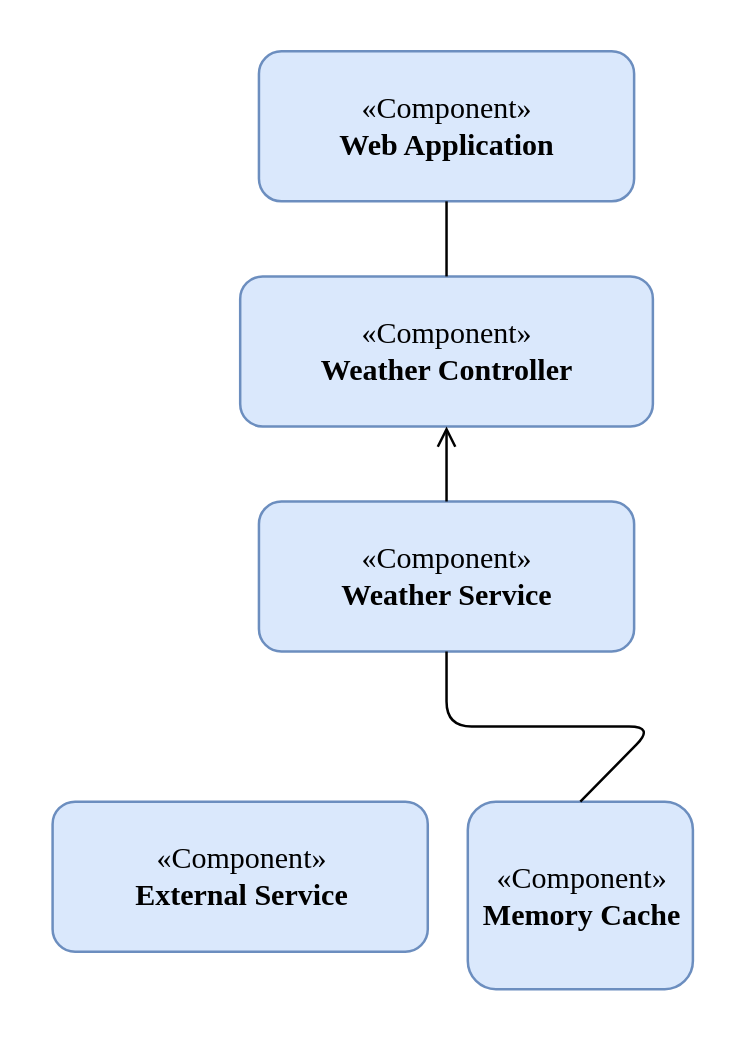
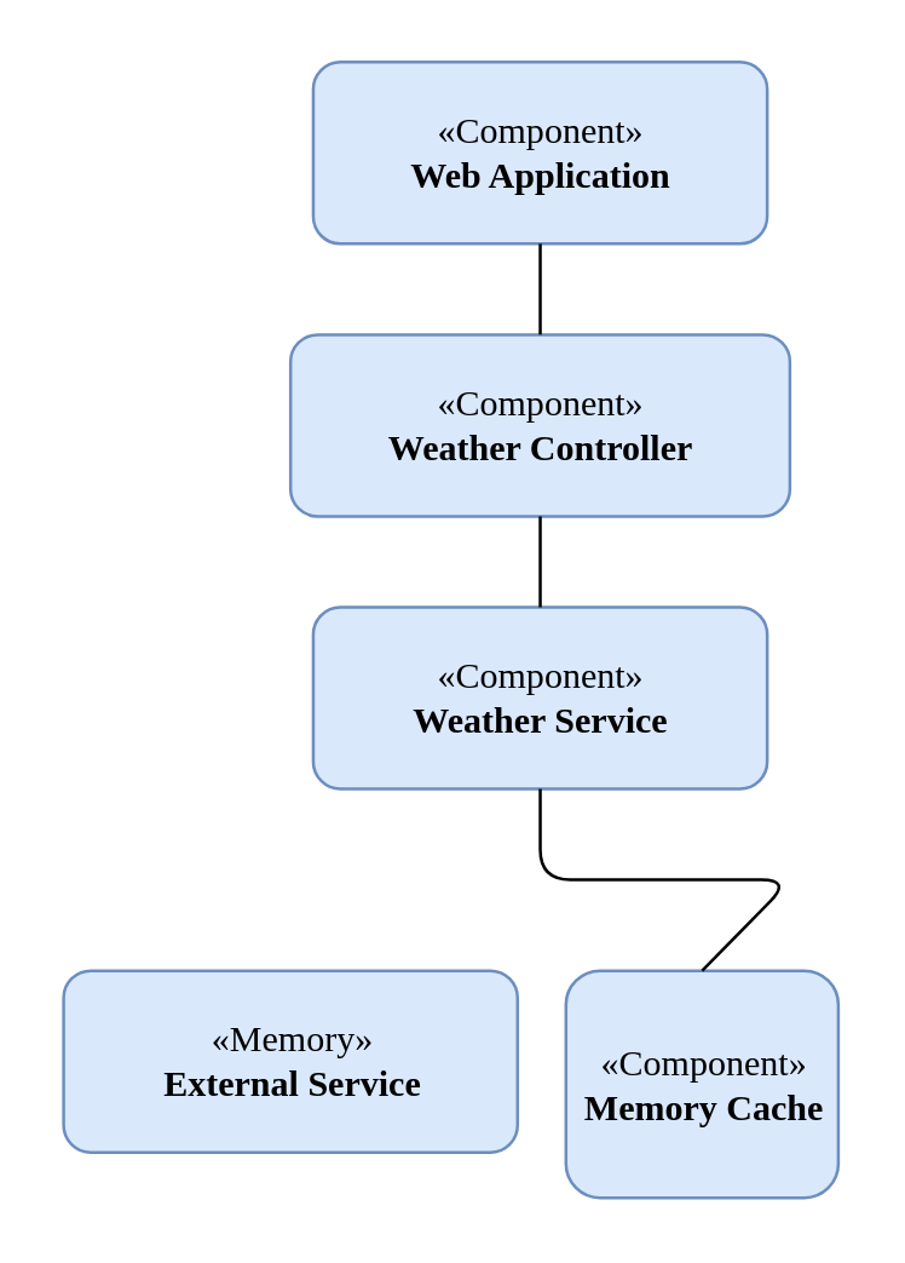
- <mxCell id="8" value="" style="endArrow=open;html=1;entryX=0.5;entryY=1;entryDx=0;entryDy=0;exitX=0.5;exitY=0;exitDx=0;exitDy=0;" edge="1" parent="1" source="4" target="3"><mxGeometry width="50" height="50" relative="1" as="geometry"><mxPoint x="-17" y="190" as="sourcePoint" /><mxPoint x="33" y="140" as="targetPoint" /></mxGeometry></mxCell>
+ <mxCell id="8" value="" style="endArrow=none;html=1;entryX=0.5;entryY=1;entryDx=0;entryDy=0;exitX=0.5;exitY=0;exitDx=0;exitDy=0;" edge="1" parent="1" source="4" target="3"><mxGeometry width="50" height="50" relative="1" as="geometry"><mxPoint x="-17" y="190" as="sourcePoint" /><mxPoint x="33" y="140" as="targetPoint" /></mxGeometry></mxCell>
- <mxCell id="5" value="«Component»&lt;br&gt;&lt;b&gt;External Service&lt;/b&gt;&lt;br&gt;" style="html=1;rounded=1;shadow=0;comic=0;labelBackgroundColor=none;strokeColor=#6c8ebf;strokeWidth=1;fillColor=#dae8fc;fontFamily=Verdana;fontSize=12;align=center;" vertex="1" parent="1"><mxGeometry x="20.5" y="320" width="150" height="60" as="geometry" /></mxCell>
+ <mxCell id="5" value="«Memory»&lt;br&gt;&lt;b&gt;External Service&lt;/b&gt;&lt;br&gt;" style="html=1;rounded=1;shadow=0;comic=0;labelBackgroundColor=none;strokeColor=#6c8ebf;strokeWidth=1;fillColor=#dae8fc;fontFamily=Verdana;fontSize=12;align=center;" vertex="1" parent="1"><mxGeometry x="20.5" y="320" width="150" height="60" as="geometry" /></mxCell>
